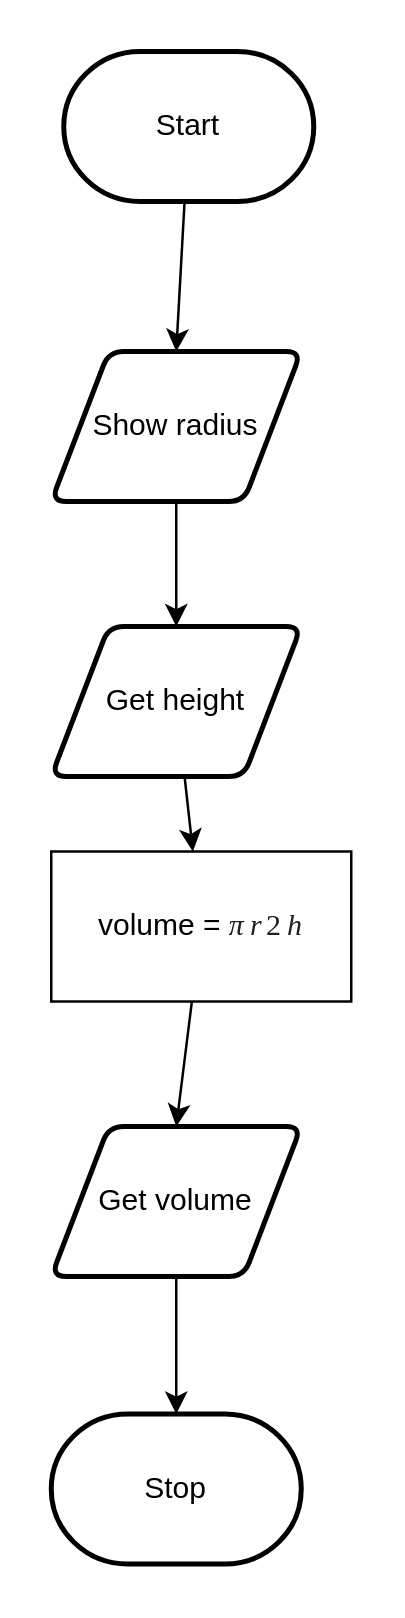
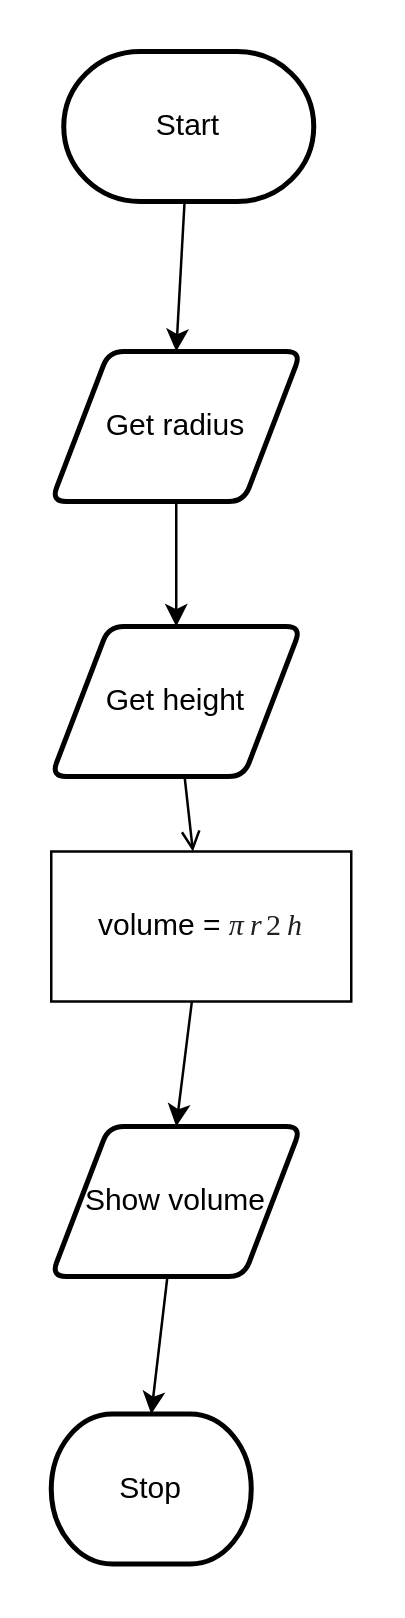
- <mxCell id="5" value="Show radius" style="shape=parallelogram;html=1;strokeWidth=2;perimeter=parallelogramPerimeter;whiteSpace=wrap;rounded=1;arcSize=12;size=0.23;" parent="1" vertex="1"><mxGeometry x="20" y="140" width="100" height="60" as="geometry" /></mxCell>
+ <mxCell id="5" value="Get radius" style="shape=parallelogram;html=1;strokeWidth=2;perimeter=parallelogramPerimeter;whiteSpace=wrap;rounded=1;arcSize=12;size=0.23;" parent="1" vertex="1"><mxGeometry x="20" y="140" width="100" height="60" as="geometry" /></mxCell>
- <mxCell id="6" style="edgeStyle=none;html=1;" parent="1" source="7" target="9" edge="1"><mxGeometry relative="1" as="geometry" /></mxCell>
+ <mxCell id="6" style="edgeStyle=none;html=1;endArrow=open;" parent="1" source="7" target="9" edge="1"><mxGeometry relative="1" as="geometry" /></mxCell>
- <mxCell id="12" value="Get volume" style="shape=parallelogram;html=1;strokeWidth=2;perimeter=parallelogramPerimeter;whiteSpace=wrap;rounded=1;arcSize=12;size=0.23;" vertex="1" parent="1"><mxGeometry x="20" y="450" width="100" height="60" as="geometry" /></mxCell>
+ <mxCell id="12" value="Show volume" style="shape=parallelogram;html=1;strokeWidth=2;perimeter=parallelogramPerimeter;whiteSpace=wrap;rounded=1;arcSize=12;size=0.23;" vertex="1" parent="1"><mxGeometry x="20" y="450" width="100" height="60" as="geometry" /></mxCell>
- <mxCell id="10" value="Stop" style="strokeWidth=2;html=1;shape=mxgraph.flowchart.terminator;whiteSpace=wrap;" vertex="1" parent="1"><mxGeometry x="20" y="565" width="100" height="60" as="geometry" /></mxCell>
+ <mxCell id="10" value="Stop" style="strokeWidth=2;html=1;shape=mxgraph.flowchart.terminator;whiteSpace=wrap;" vertex="1" parent="1"><mxGeometry x="20" y="565" width="80" height="60" as="geometry" /></mxCell>
